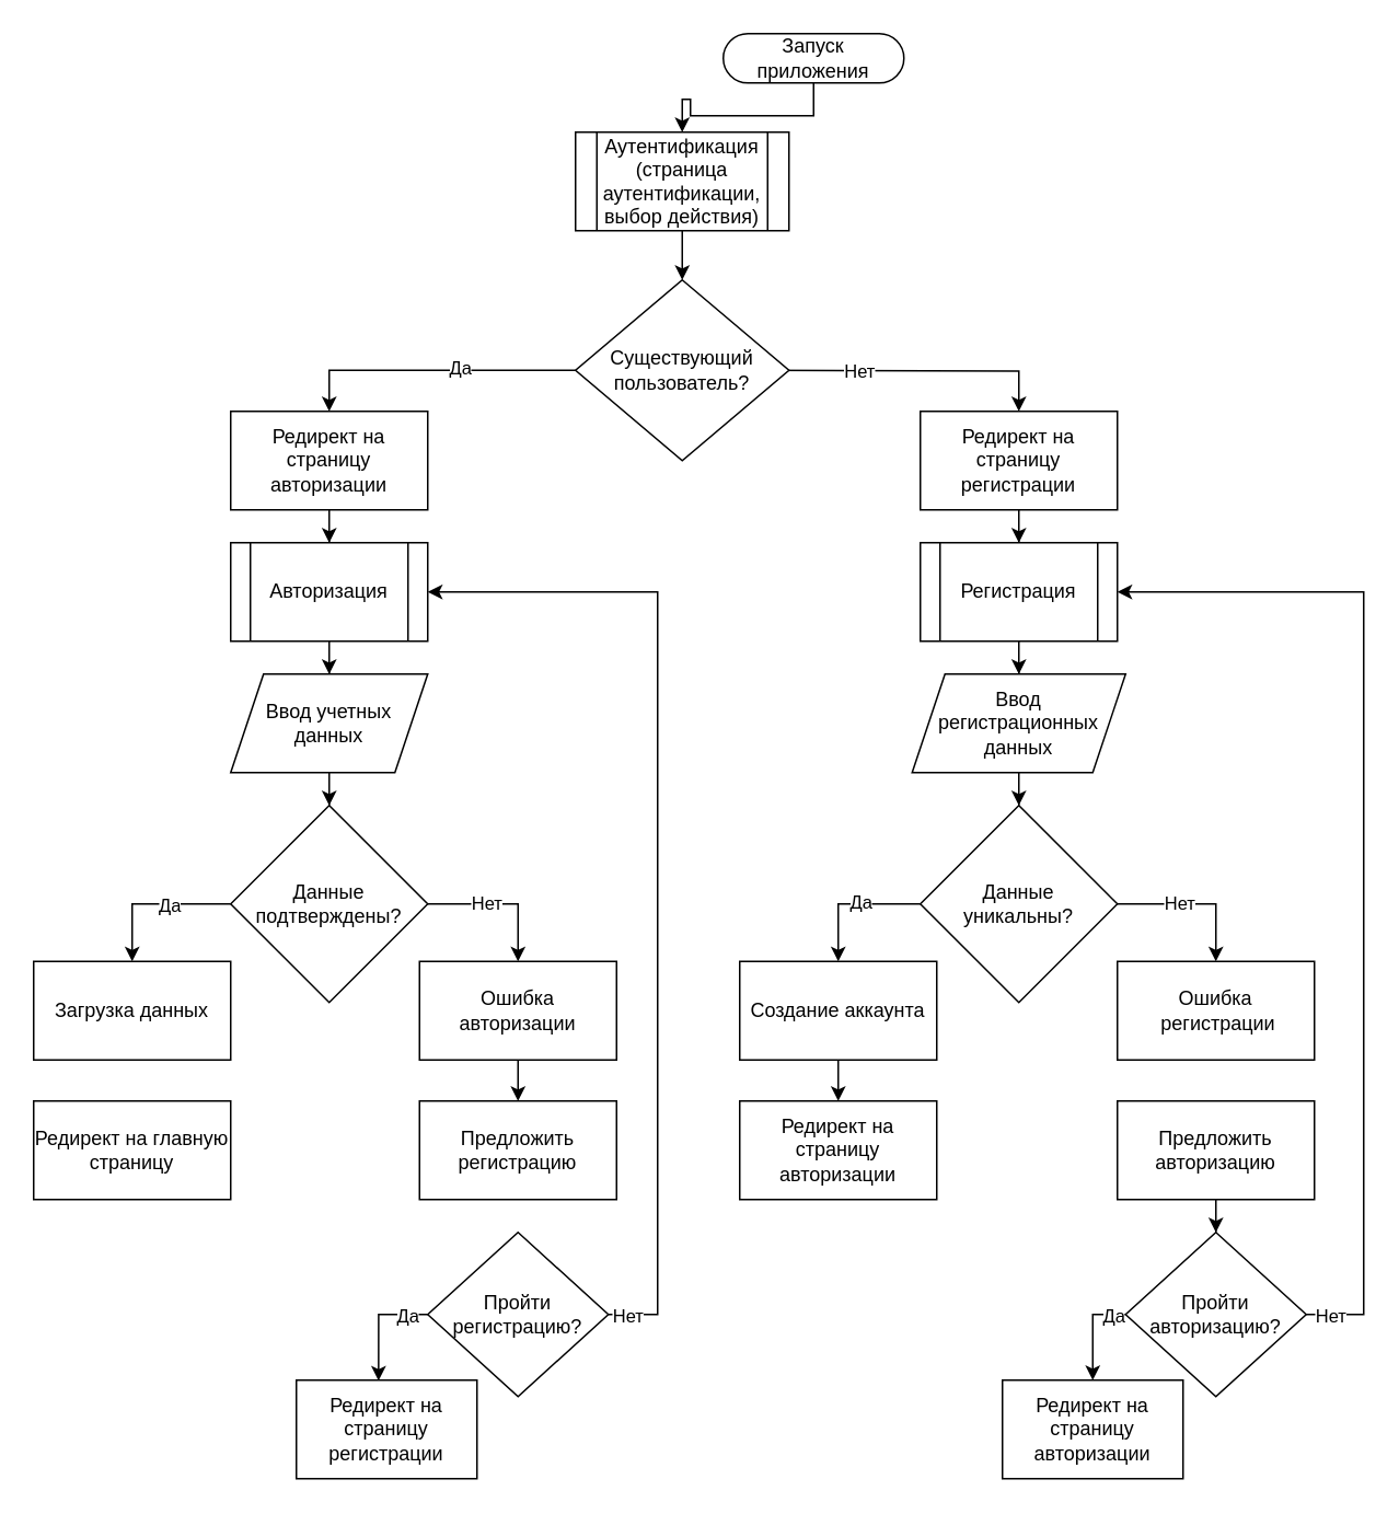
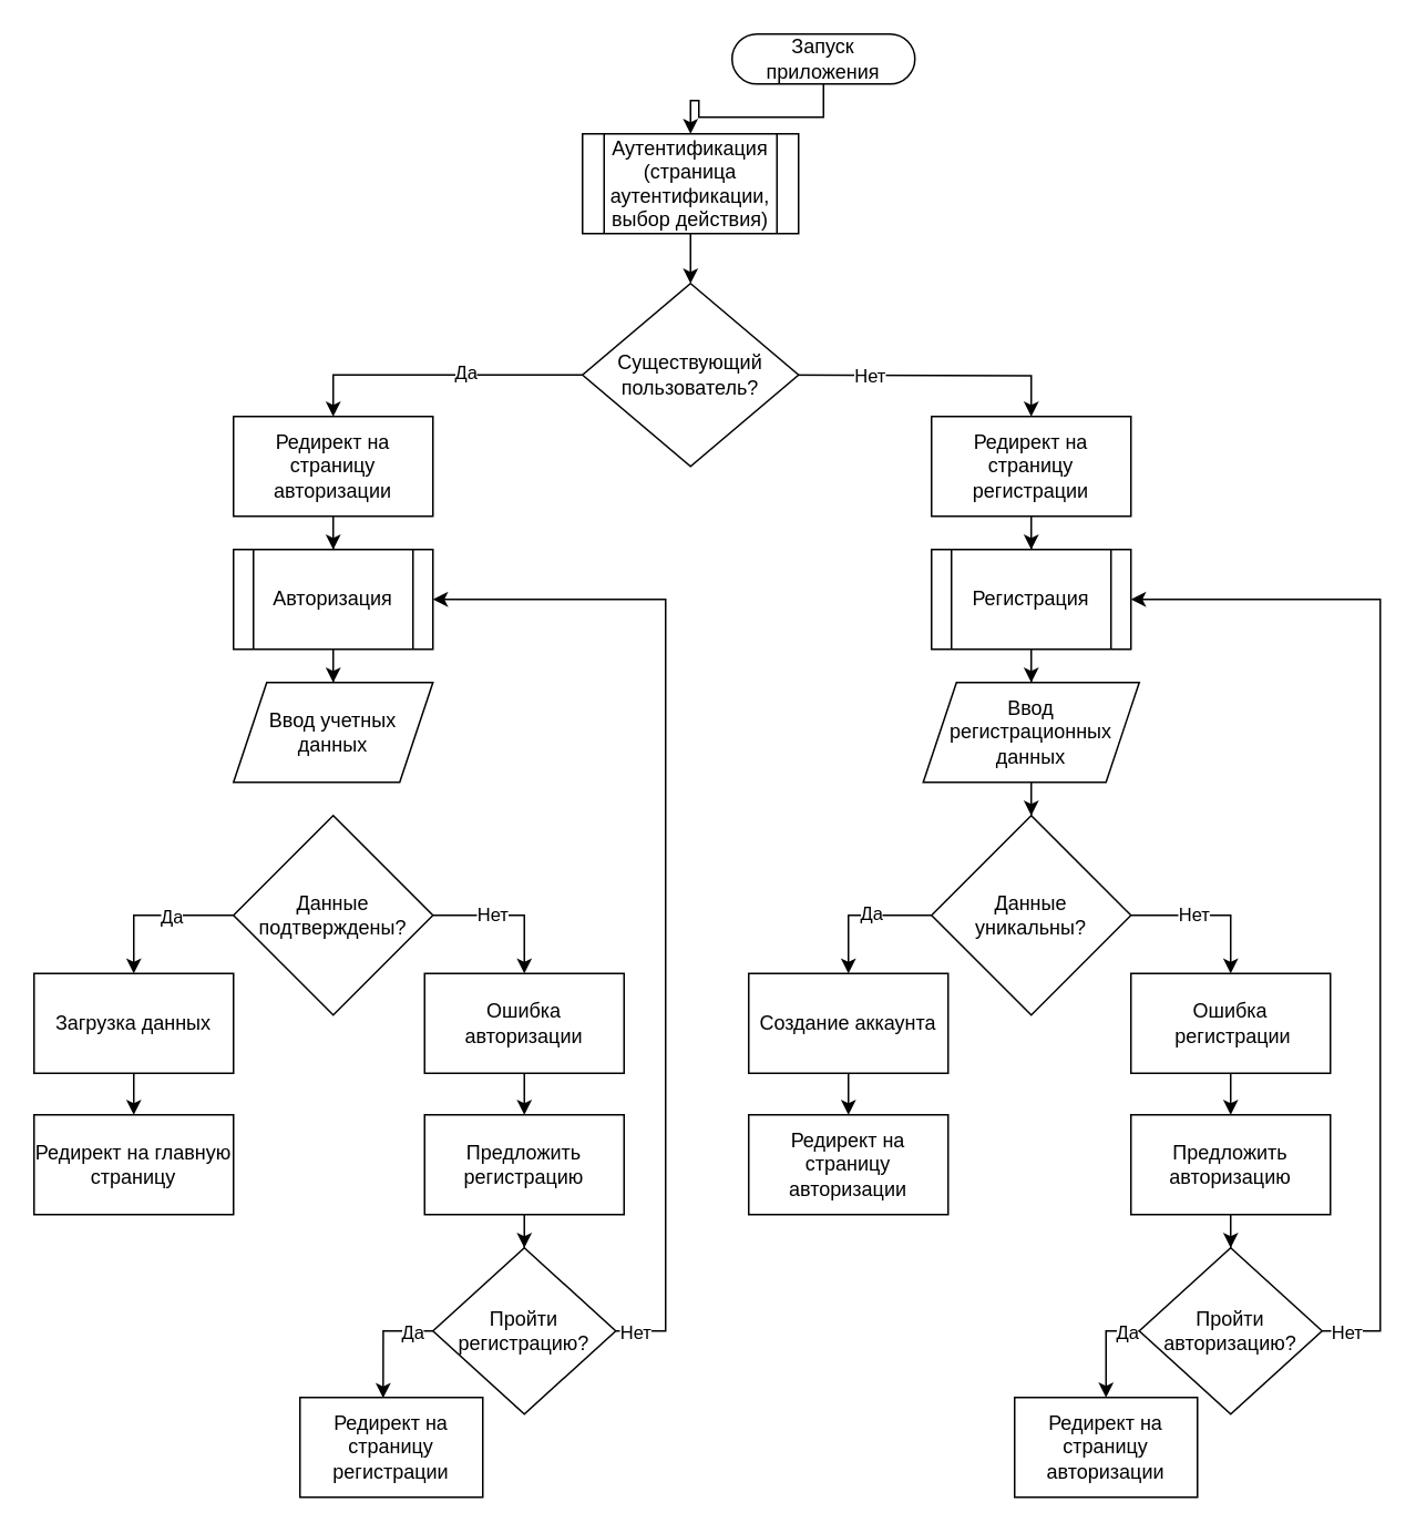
- <mxCell id="22" style="edgeStyle=orthogonalEdgeStyle;rounded=0;orthogonalLoop=1;jettySize=auto;html=1;" parent="1" source="23" target="19" edge="1"><mxGeometry relative="1" as="geometry" /></mxCell>
+ <mxCell id="24" style="edgeStyle=orthogonalEdgeStyle;rounded=0;orthogonalLoop=1;jettySize=auto;html=1;exitX=0.5;exitY=1;exitDx=0;exitDy=0;" parent="1" source="25" target="26" edge="1"><mxGeometry relative="1" as="geometry" /></mxCell>
+ <mxCell id="46" style="edgeStyle=orthogonalEdgeStyle;rounded=0;orthogonalLoop=1;jettySize=auto;html=1;entryX=0.5;entryY=0;entryDx=0;entryDy=0;" parent="1" source="47" target="52" edge="1"><mxGeometry relative="1" as="geometry" /></mxCell>
+ <mxCell id="20" style="edgeStyle=orthogonalEdgeStyle;rounded=0;orthogonalLoop=1;jettySize=auto;html=1;" parent="1" source="21" target="31" edge="1"><mxGeometry relative="1" as="geometry" /></mxCell>
